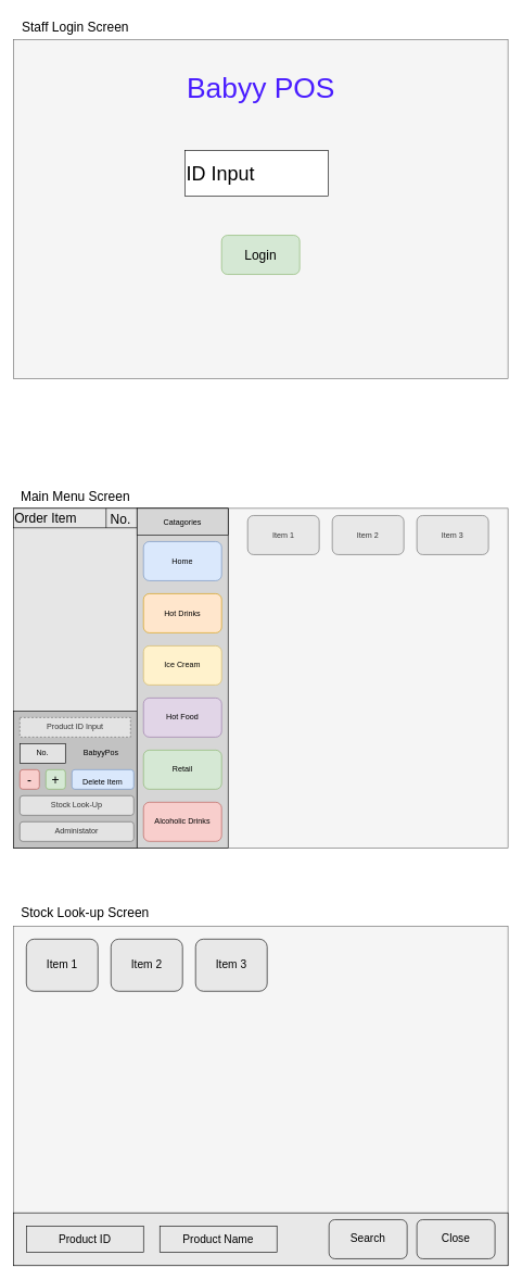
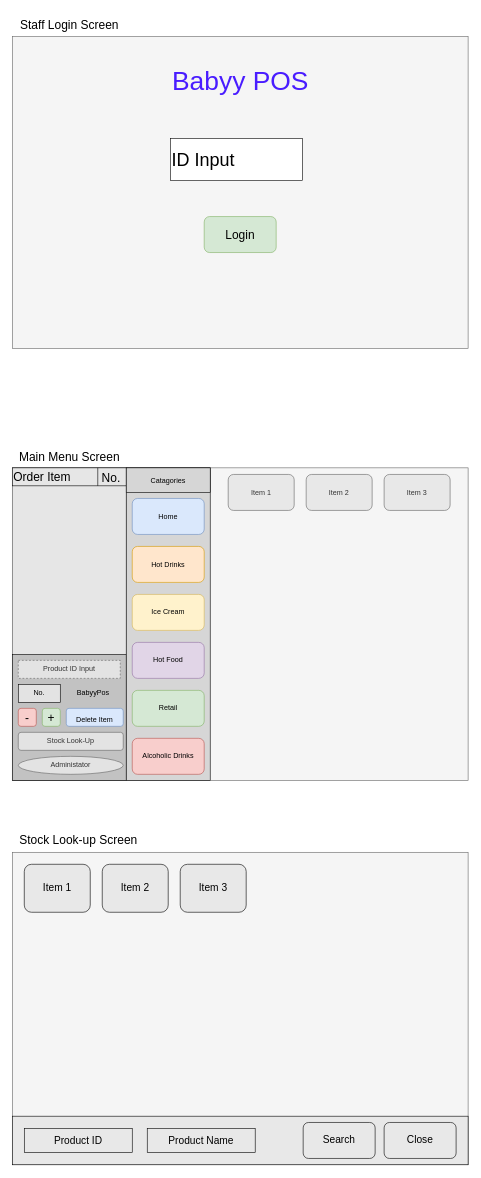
- <mxCell id="15" value="Administator" style="rounded=1;whiteSpace=wrap;html=1;fontSize=12;fillColor=#E3E3E3;strokeColor=#666666;fontColor=#333333;" parent="1" vertex="1"><mxGeometry x="30" y="1260" width="175" height="30" as="geometry" /></mxCell>
+ <mxCell id="15" value="Administator" style="ellipse;whiteSpace=wrap;html=1;fontSize=12;fillColor=#E3E3E3;strokeColor=#666666;fontColor=#333333;" parent="1" vertex="1"><mxGeometry x="30" y="1260" width="175" height="30" as="geometry" /></mxCell>
